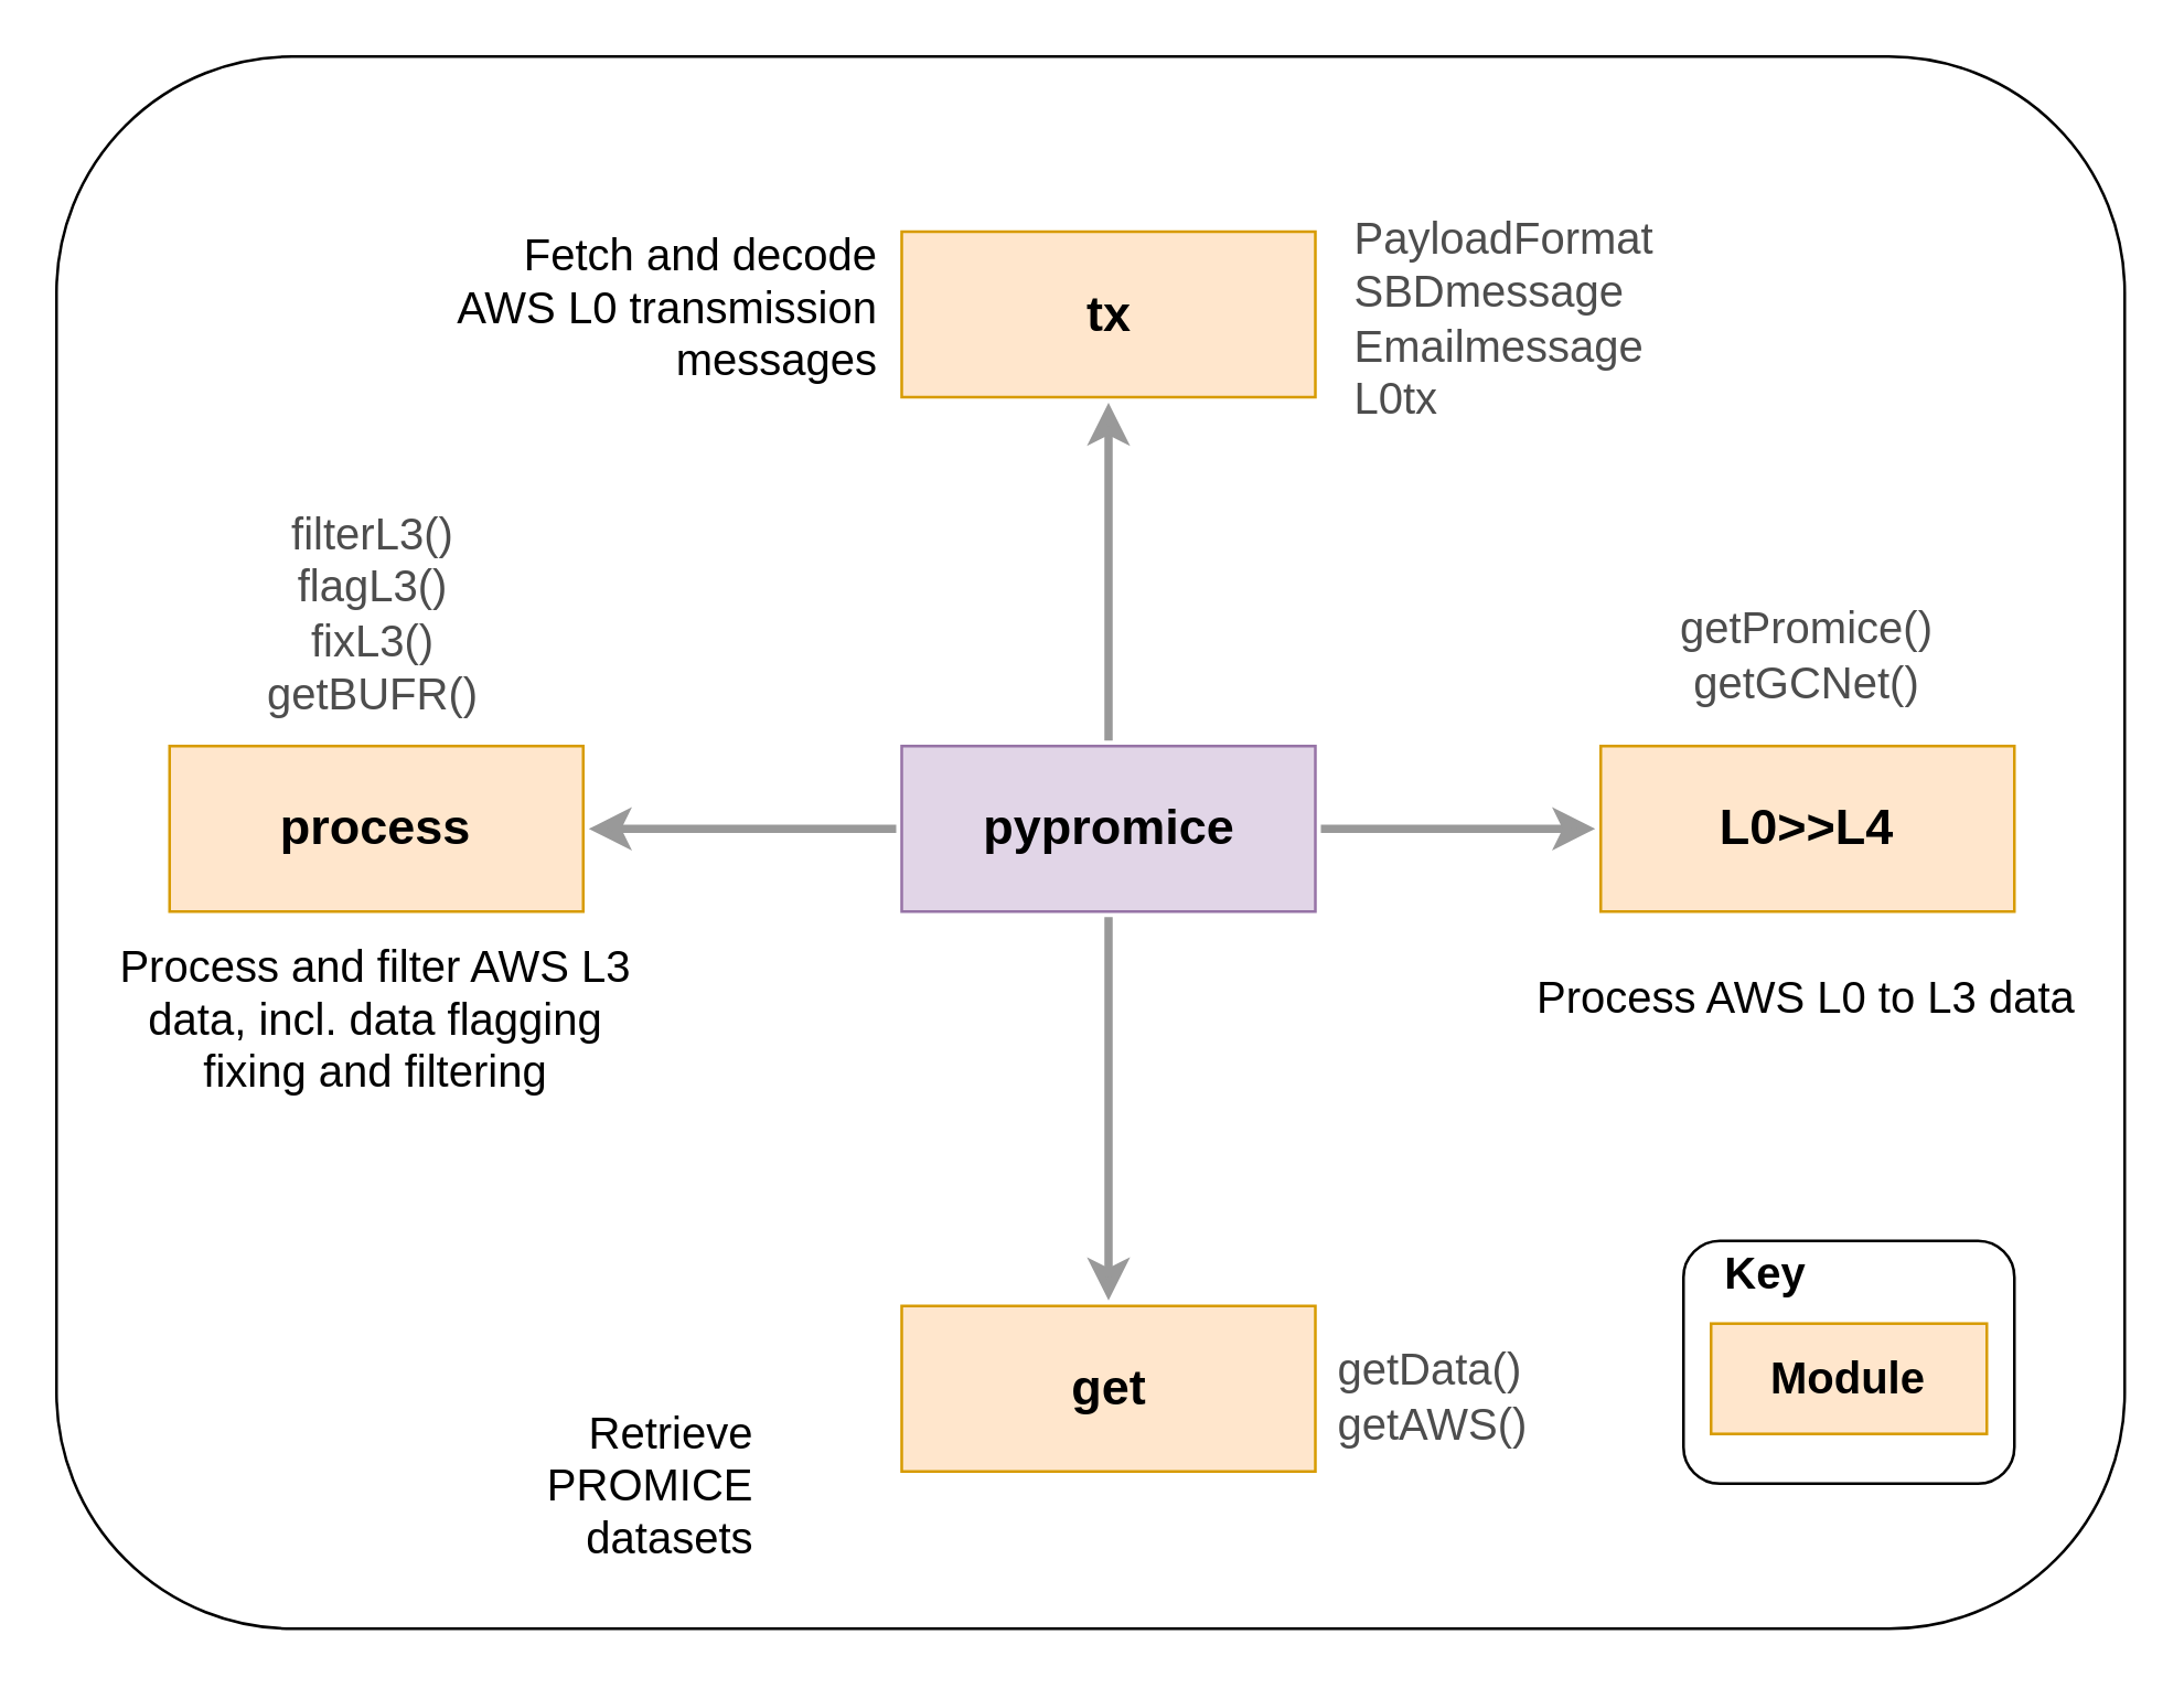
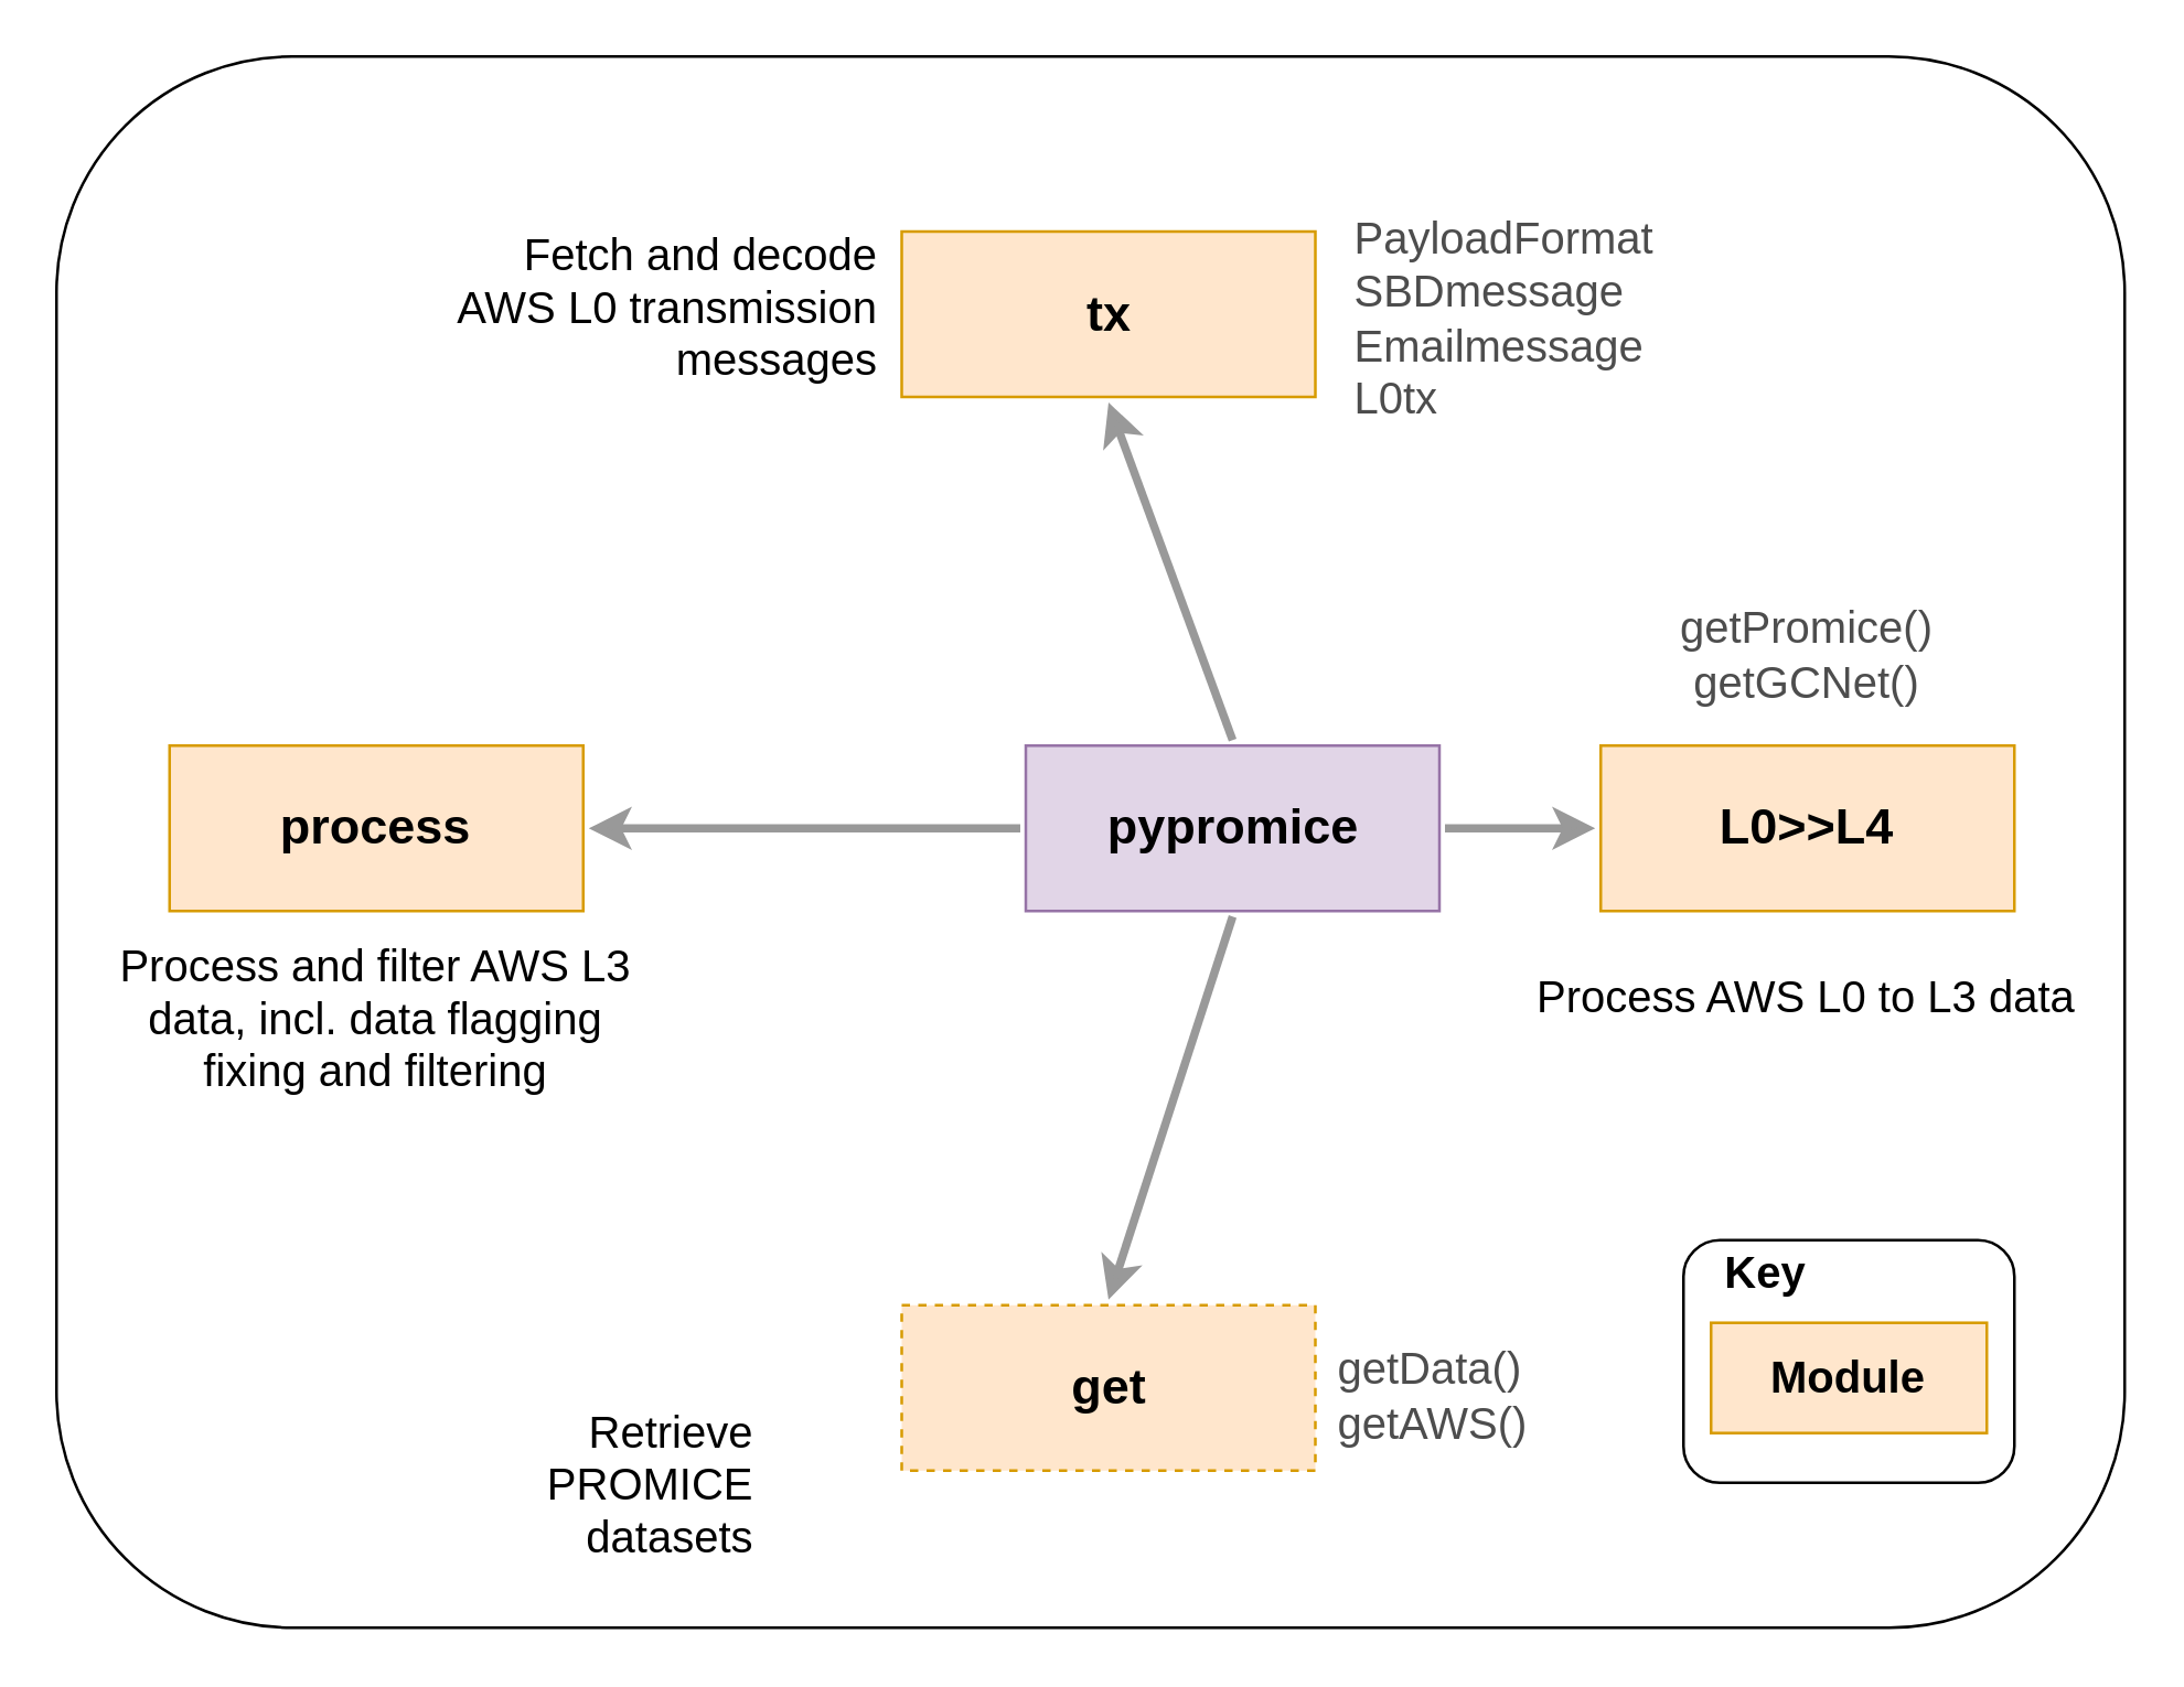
- <mxCell id="7" value="filterL3()&lt;br&gt;flagL3()&lt;br&gt;fixL3()&lt;br&gt;getBUFR()" style="text;html=1;strokeColor=none;fillColor=none;align=center;verticalAlign=middle;whiteSpace=wrap;rounded=0;fontSize=16;fontColor=#4D4D4D;" vertex="1" parent="1"><mxGeometry x="60" y="177" width="150" height="90" as="geometry" /></mxCell>
- <mxCell id="5" value="pypromice" style="rounded=0;whiteSpace=wrap;html=1;shadow=0;labelBackgroundColor=none;strokeColor=#9673a6;strokeWidth=1;fontFamily=Helvetica;fontSize=18;align=center;spacing=5;fontStyle=1;arcSize=7;perimeterSpacing=2;fillColor=#e1d5e7;" parent="1" vertex="1"><mxGeometry x="326.5" y="270" width="150" height="60" as="geometry" /></mxCell>
+ <mxCell id="5" value="pypromice" style="rounded=0;whiteSpace=wrap;html=1;shadow=0;labelBackgroundColor=none;strokeColor=#9673a6;strokeWidth=1;fontFamily=Helvetica;fontSize=18;align=center;spacing=5;fontStyle=1;arcSize=7;perimeterSpacing=2;fillColor=#e1d5e7;" parent="1" vertex="1"><mxGeometry x="371.5" y="270" width="150" height="60" as="geometry" /></mxCell>
- <mxCell id="9" value="get" style="rounded=0;whiteSpace=wrap;html=1;shadow=0;labelBackgroundColor=none;strokeColor=#d79b00;strokeWidth=1;fontFamily=Helvetica;fontSize=18;align=center;spacing=5;fontStyle=1;arcSize=7;perimeterSpacing=2;fillColor=#ffe6cc;" vertex="1" parent="1"><mxGeometry x="326.5" y="473" width="150" height="60" as="geometry" /></mxCell>
+ <mxCell id="9" value="get" style="rounded=0;whiteSpace=wrap;html=1;shadow=0;labelBackgroundColor=none;strokeColor=#d79b00;strokeWidth=1;fontFamily=Helvetica;fontSize=18;align=center;spacing=5;fontStyle=1;arcSize=7;perimeterSpacing=2;fillColor=#ffe6cc;dashed=1;" vertex="1" parent="1"><mxGeometry x="326.5" y="473" width="150" height="60" as="geometry" /></mxCell>
